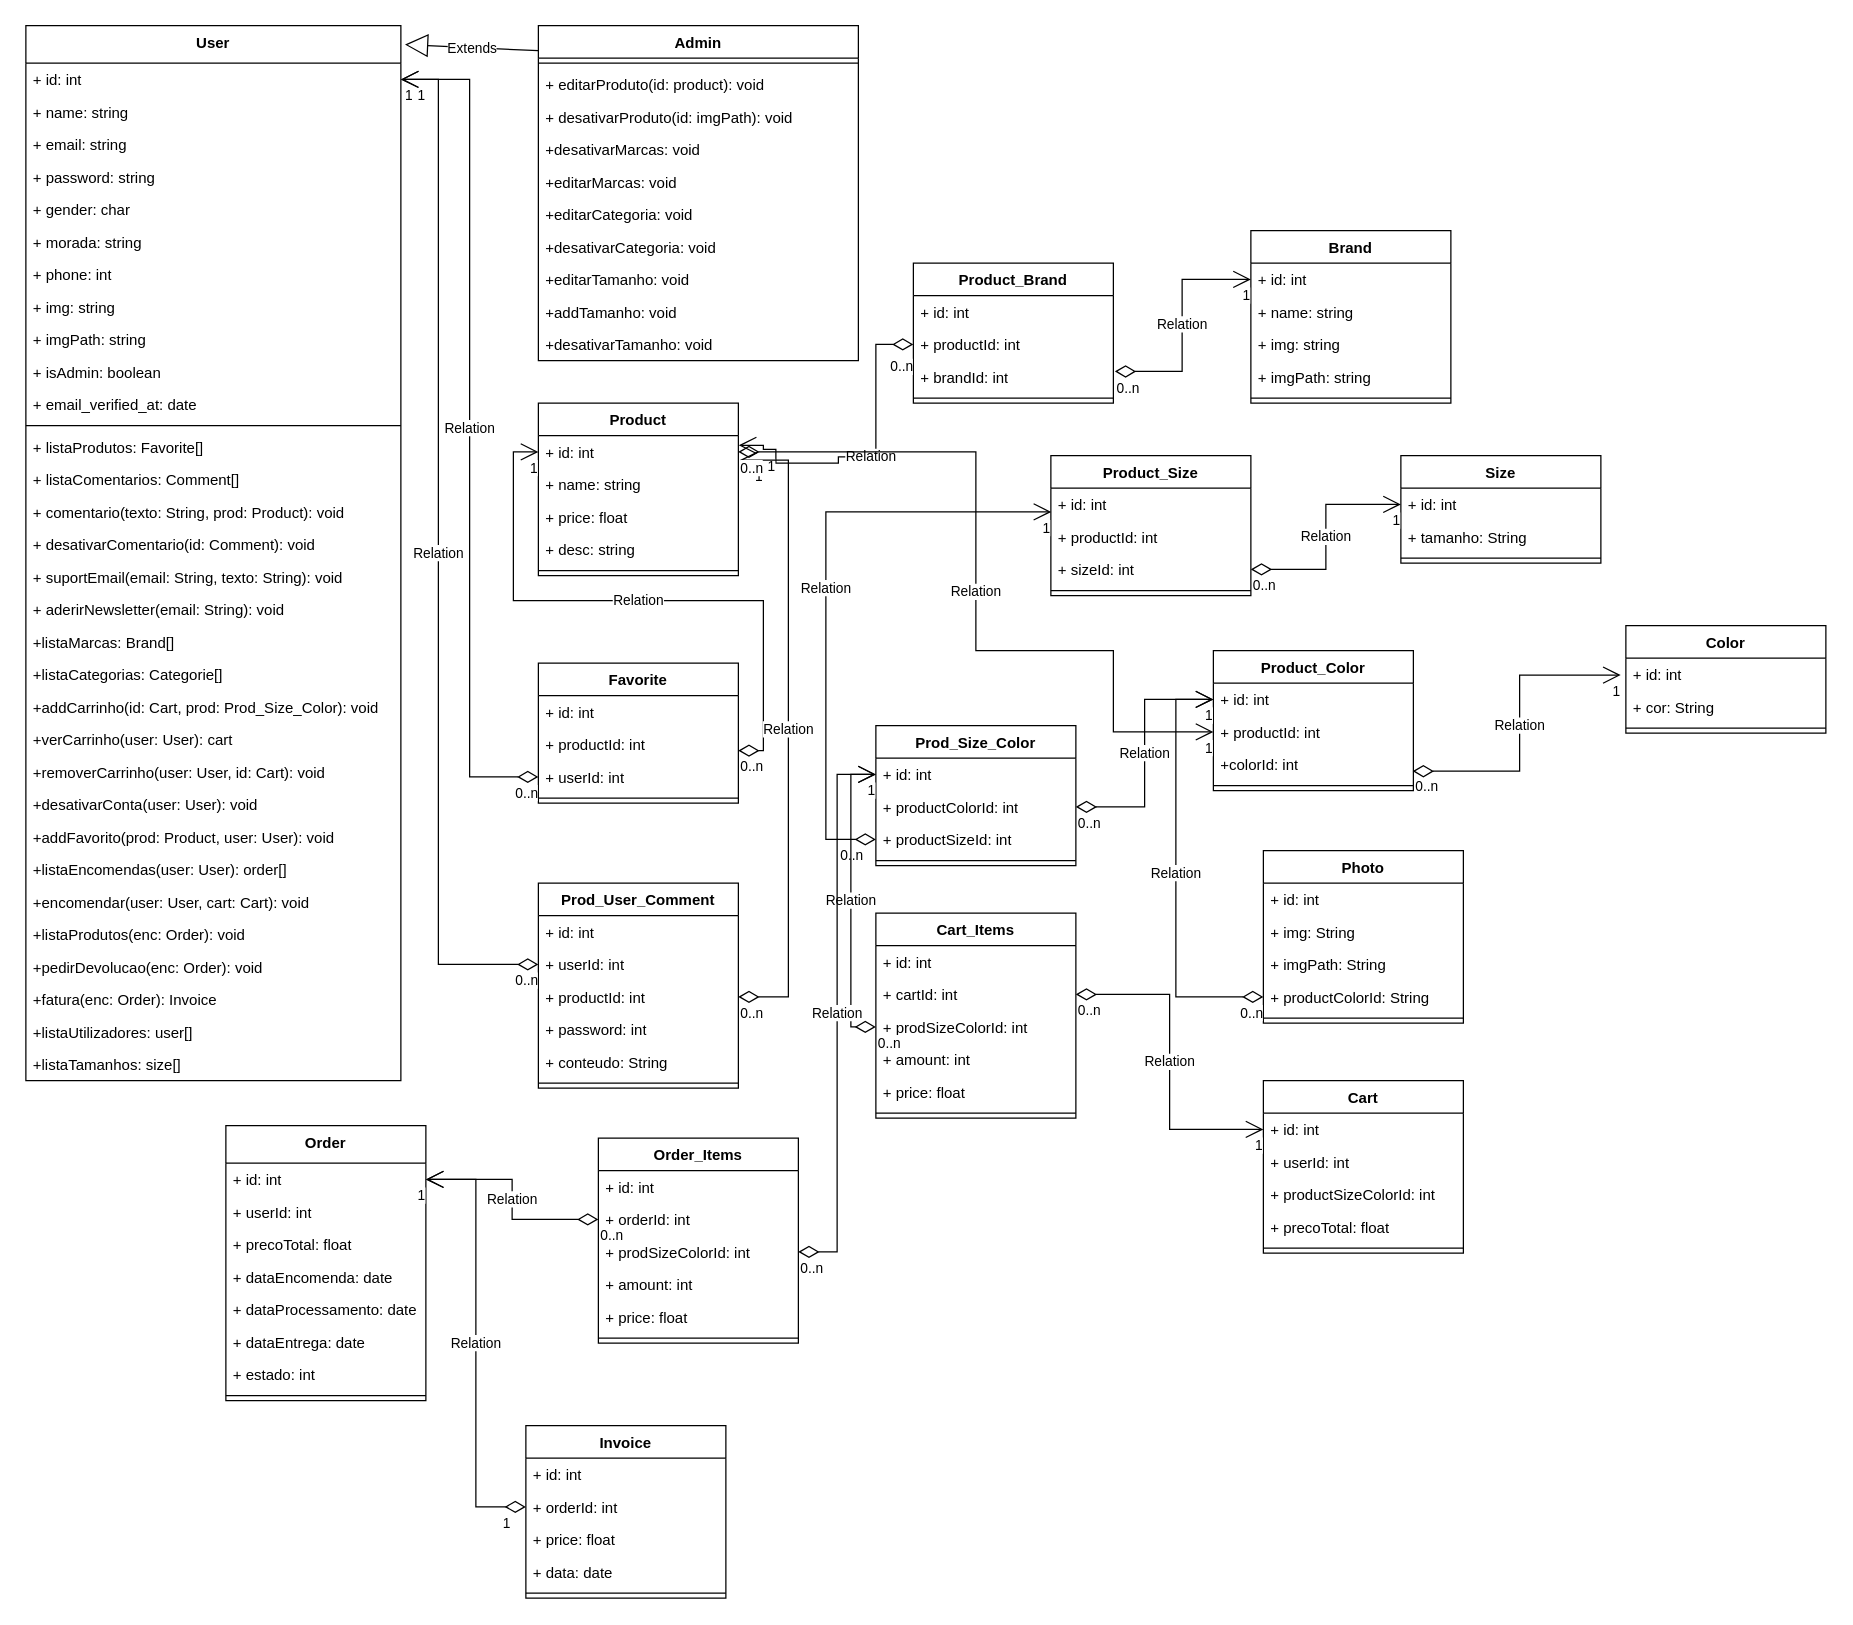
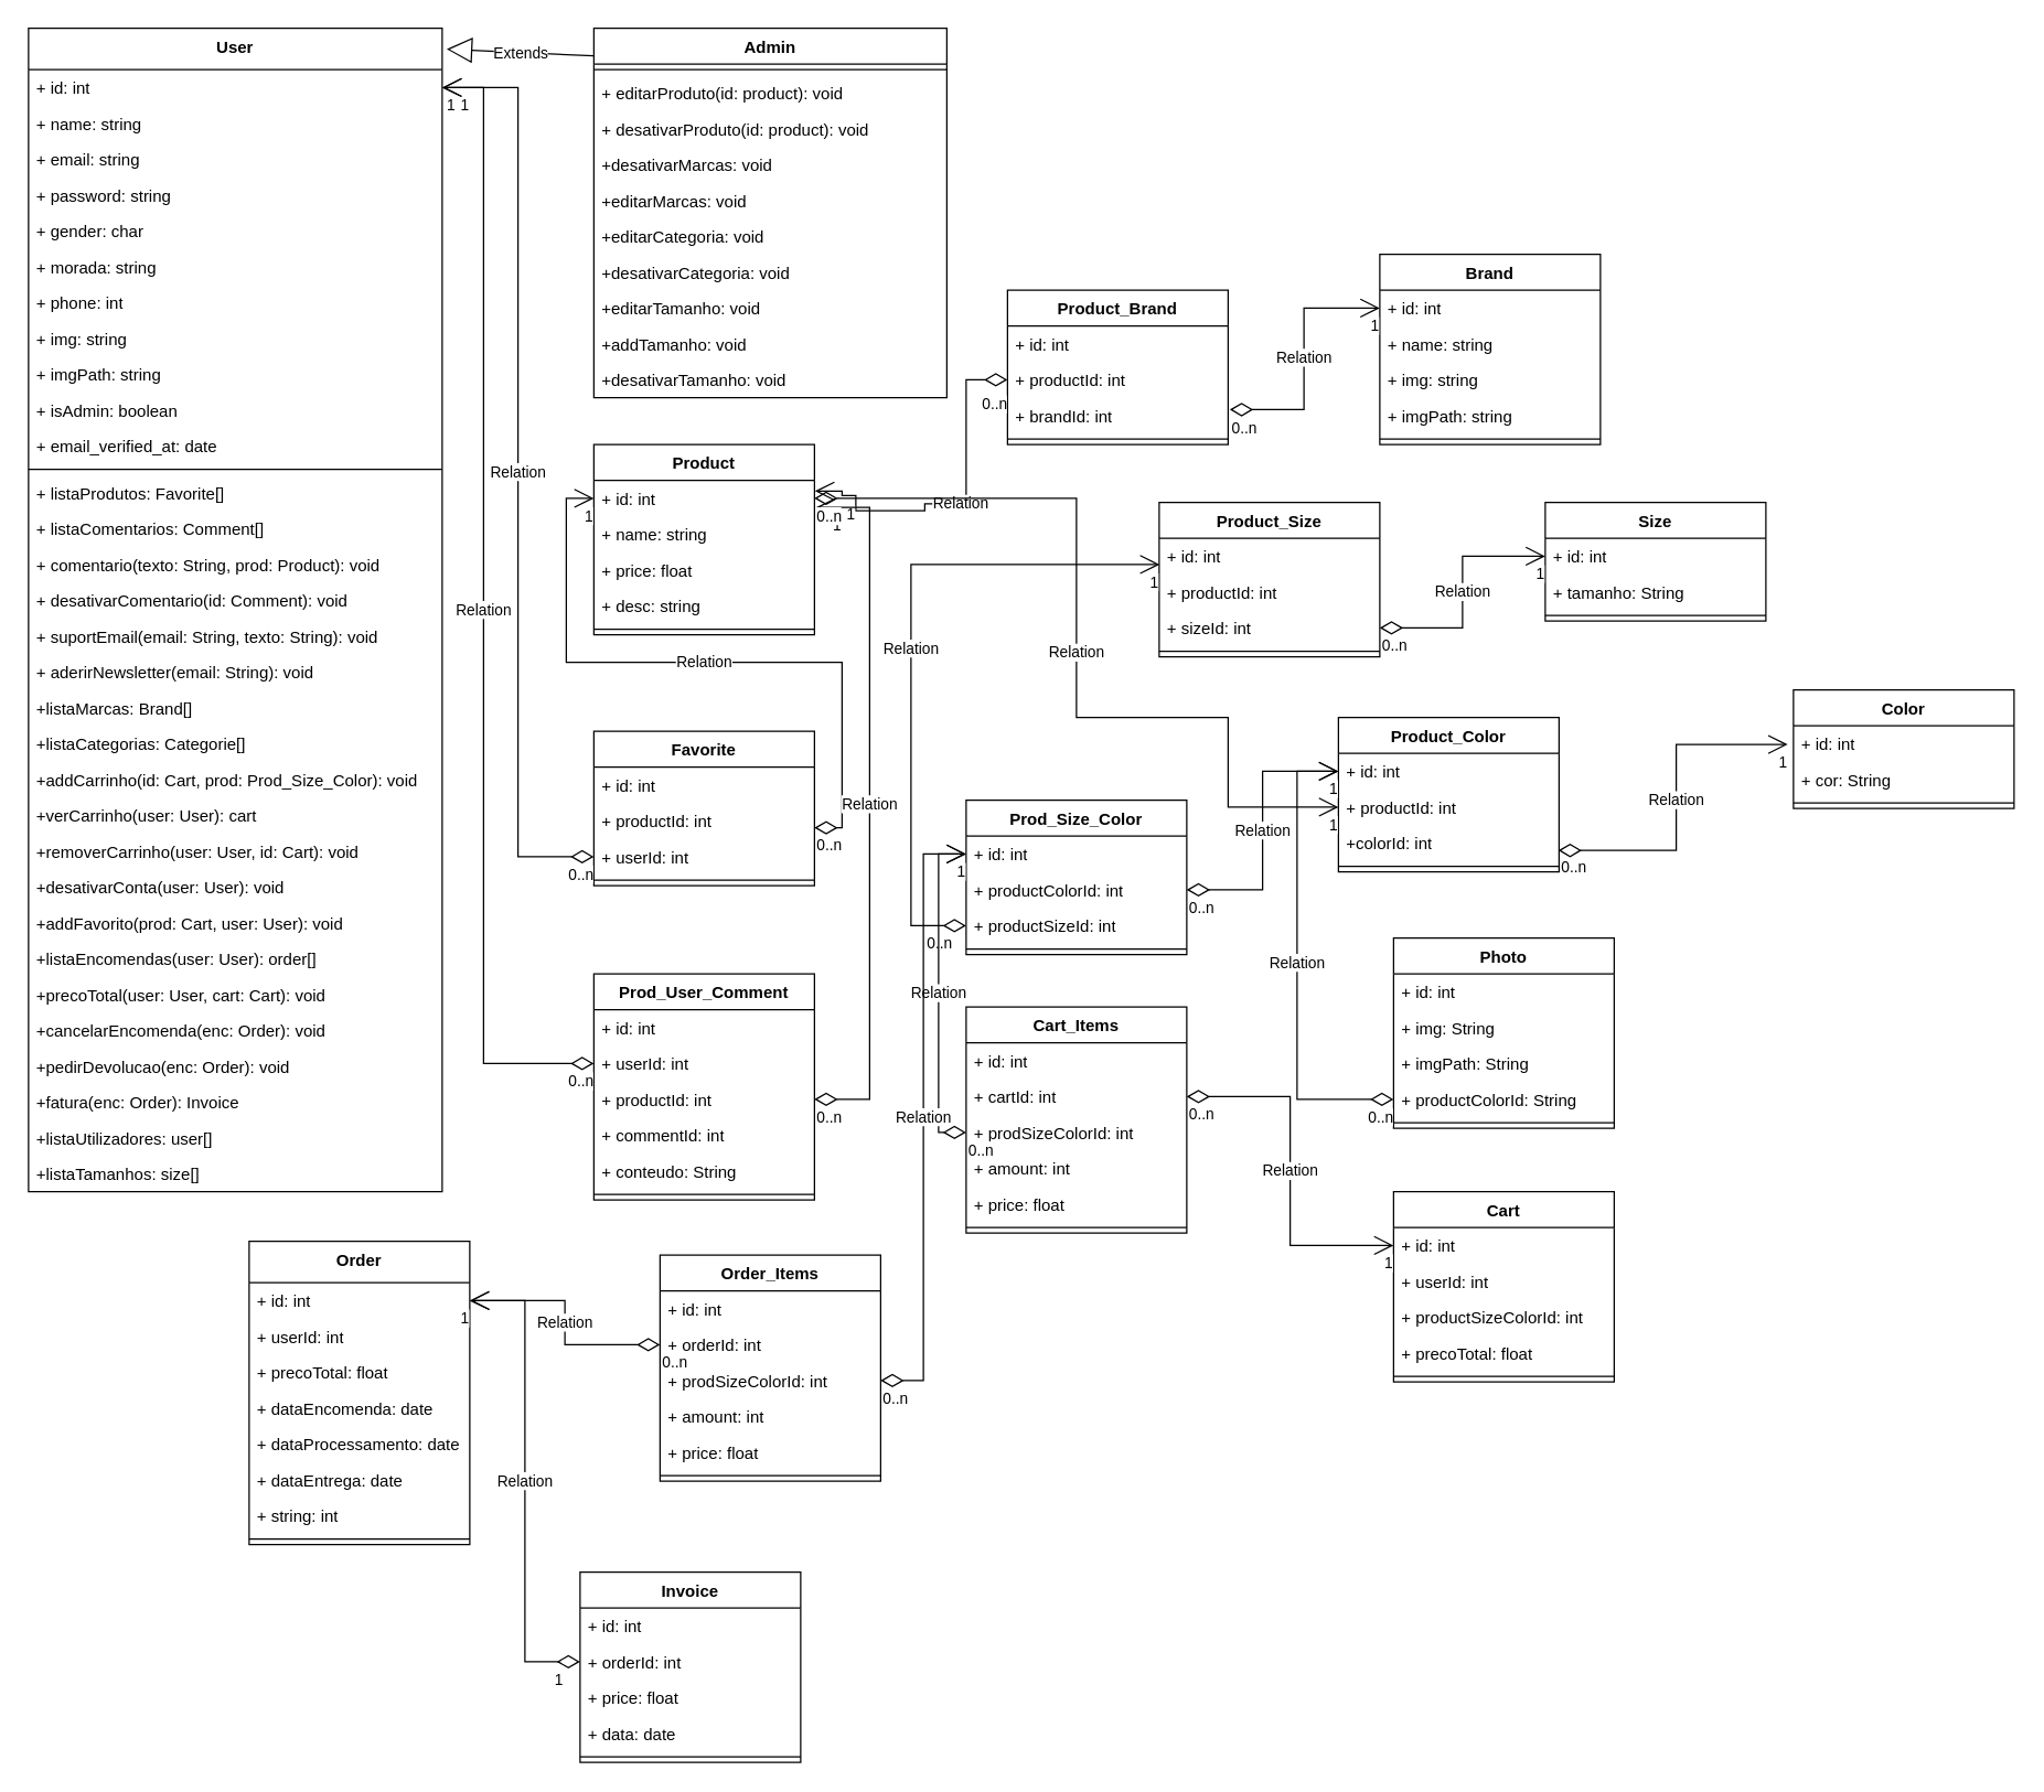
- <mxCell id="39" value="+ desativarProduto(id: imgPath): void" style="text;strokeColor=none;fillColor=none;align=left;verticalAlign=top;spacingLeft=4;spacingRight=4;overflow=hidden;rotatable=0;points=[[0,0.5],[1,0.5]];portConstraint=eastwest;whiteSpace=wrap;html=1;" parent="35" vertex="1"><mxGeometry y="60" width="256" height="26" as="geometry" /></mxCell>
+ <mxCell id="39" value="+ desativarProduto(id: product): void" style="text;strokeColor=none;fillColor=none;align=left;verticalAlign=top;spacingLeft=4;spacingRight=4;overflow=hidden;rotatable=0;points=[[0,0.5],[1,0.5]];portConstraint=eastwest;whiteSpace=wrap;html=1;" parent="35" vertex="1"><mxGeometry y="60" width="256" height="26" as="geometry" /></mxCell>
- <mxCell id="27" value="+addFavorito(prod: Product, user: User): void" style="text;strokeColor=none;fillColor=none;align=left;verticalAlign=top;spacingLeft=4;spacingRight=4;overflow=hidden;rotatable=0;points=[[0,0.5],[1,0.5]];portConstraint=eastwest;whiteSpace=wrap;html=1;" parent="2" vertex="1"><mxGeometry y="636" width="300" height="26" as="geometry" /></mxCell>
+ <mxCell id="27" value="+addFavorito(prod: Cart, user: User): void" style="text;strokeColor=none;fillColor=none;align=left;verticalAlign=top;spacingLeft=4;spacingRight=4;overflow=hidden;rotatable=0;points=[[0,0.5],[1,0.5]];portConstraint=eastwest;whiteSpace=wrap;html=1;" parent="2" vertex="1"><mxGeometry y="636" width="300" height="26" as="geometry" /></mxCell>
- <mxCell id="29" value="+encomendar(user: User, cart: Cart): void" style="text;strokeColor=none;fillColor=none;align=left;verticalAlign=top;spacingLeft=4;spacingRight=4;overflow=hidden;rotatable=0;points=[[0,0.5],[1,0.5]];portConstraint=eastwest;whiteSpace=wrap;html=1;" parent="2" vertex="1"><mxGeometry y="688" width="300" height="26" as="geometry" /></mxCell>
+ <mxCell id="29" value="+precoTotal(user: User, cart: Cart): void" style="text;strokeColor=none;fillColor=none;align=left;verticalAlign=top;spacingLeft=4;spacingRight=4;overflow=hidden;rotatable=0;points=[[0,0.5],[1,0.5]];portConstraint=eastwest;whiteSpace=wrap;html=1;" parent="2" vertex="1"><mxGeometry y="688" width="300" height="26" as="geometry" /></mxCell>
- <mxCell id="30" value="+listaProdutos(enc: Order): void" style="text;strokeColor=none;fillColor=none;align=left;verticalAlign=top;spacingLeft=4;spacingRight=4;overflow=hidden;rotatable=0;points=[[0,0.5],[1,0.5]];portConstraint=eastwest;whiteSpace=wrap;html=1;" parent="2" vertex="1"><mxGeometry y="714" width="300" height="26" as="geometry" /></mxCell>
+ <mxCell id="30" value="+cancelarEncomenda(enc: Order): void" style="text;strokeColor=none;fillColor=none;align=left;verticalAlign=top;spacingLeft=4;spacingRight=4;overflow=hidden;rotatable=0;points=[[0,0.5],[1,0.5]];portConstraint=eastwest;whiteSpace=wrap;html=1;" parent="2" vertex="1"><mxGeometry y="714" width="300" height="26" as="geometry" /></mxCell>
- <mxCell id="115" value="+ password: int" style="text;strokeColor=none;fillColor=none;align=left;verticalAlign=top;spacingLeft=4;spacingRight=4;overflow=hidden;rotatable=0;points=[[0,0.5],[1,0.5]];portConstraint=eastwest;whiteSpace=wrap;html=1;" parent="111" vertex="1"><mxGeometry y="104" width="160" height="26" as="geometry" /></mxCell>
+ <mxCell id="115" value="+ commentId: int" style="text;strokeColor=none;fillColor=none;align=left;verticalAlign=top;spacingLeft=4;spacingRight=4;overflow=hidden;rotatable=0;points=[[0,0.5],[1,0.5]];portConstraint=eastwest;whiteSpace=wrap;html=1;" parent="111" vertex="1"><mxGeometry y="104" width="160" height="26" as="geometry" /></mxCell>
- <mxCell id="131" value="+ estado: int" style="text;strokeColor=none;fillColor=none;align=left;verticalAlign=top;spacingLeft=4;spacingRight=4;overflow=hidden;rotatable=0;points=[[0,0.5],[1,0.5]];portConstraint=eastwest;whiteSpace=wrap;html=1;" parent="124" vertex="1"><mxGeometry y="186" width="160" height="26" as="geometry" /></mxCell>
+ <mxCell id="131" value="+ string: int" style="text;strokeColor=none;fillColor=none;align=left;verticalAlign=top;spacingLeft=4;spacingRight=4;overflow=hidden;rotatable=0;points=[[0,0.5],[1,0.5]];portConstraint=eastwest;whiteSpace=wrap;html=1;" parent="124" vertex="1"><mxGeometry y="186" width="160" height="26" as="geometry" /></mxCell>
